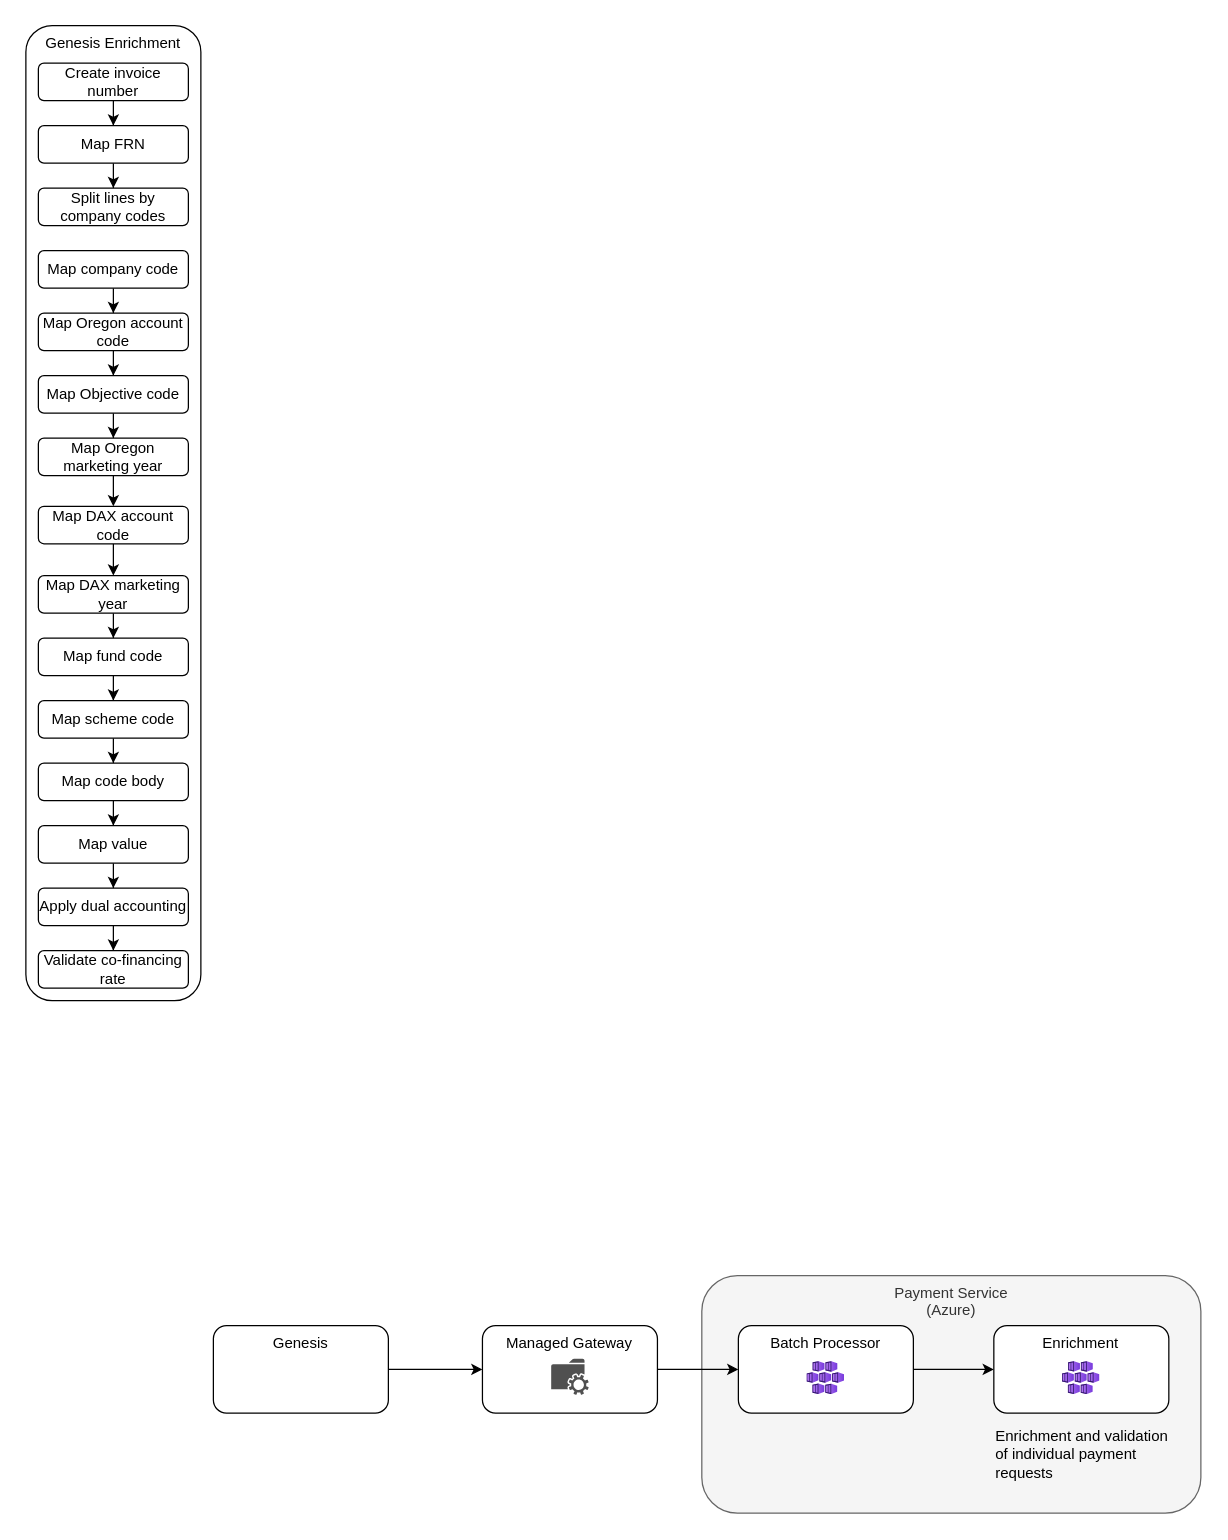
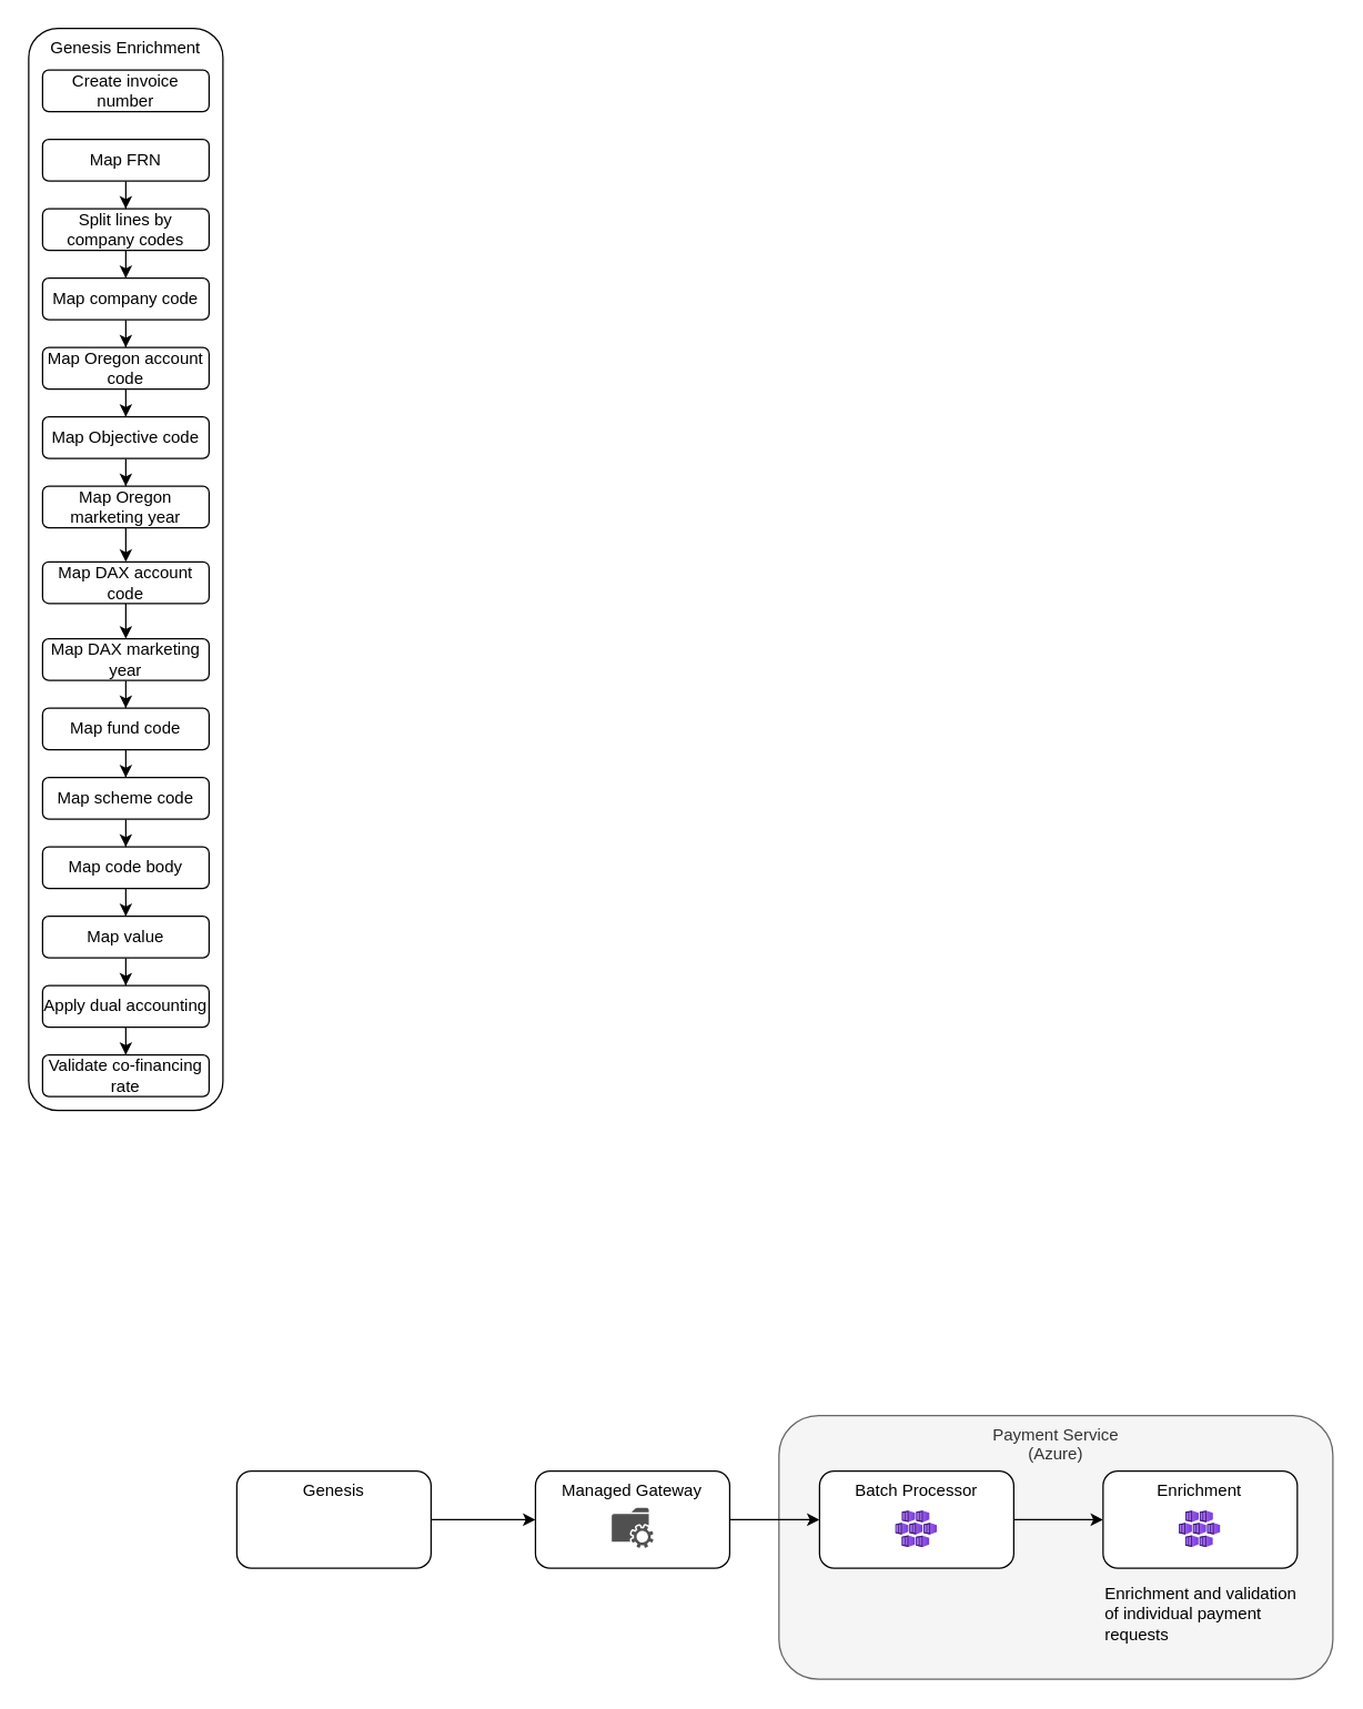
- <mxCell id="3" value="" style="edgeStyle=orthogonalEdgeStyle;rounded=0;orthogonalLoop=1;jettySize=auto;html=1;" edge="1" parent="1" source="4" target="6"><mxGeometry relative="1" as="geometry" /></mxCell>
+ <mxCell id="7" value="" style="edgeStyle=orthogonalEdgeStyle;rounded=0;orthogonalLoop=1;jettySize=auto;html=1;" edge="1" parent="1" source="8" target="10"><mxGeometry relative="1" as="geometry" /></mxCell>
